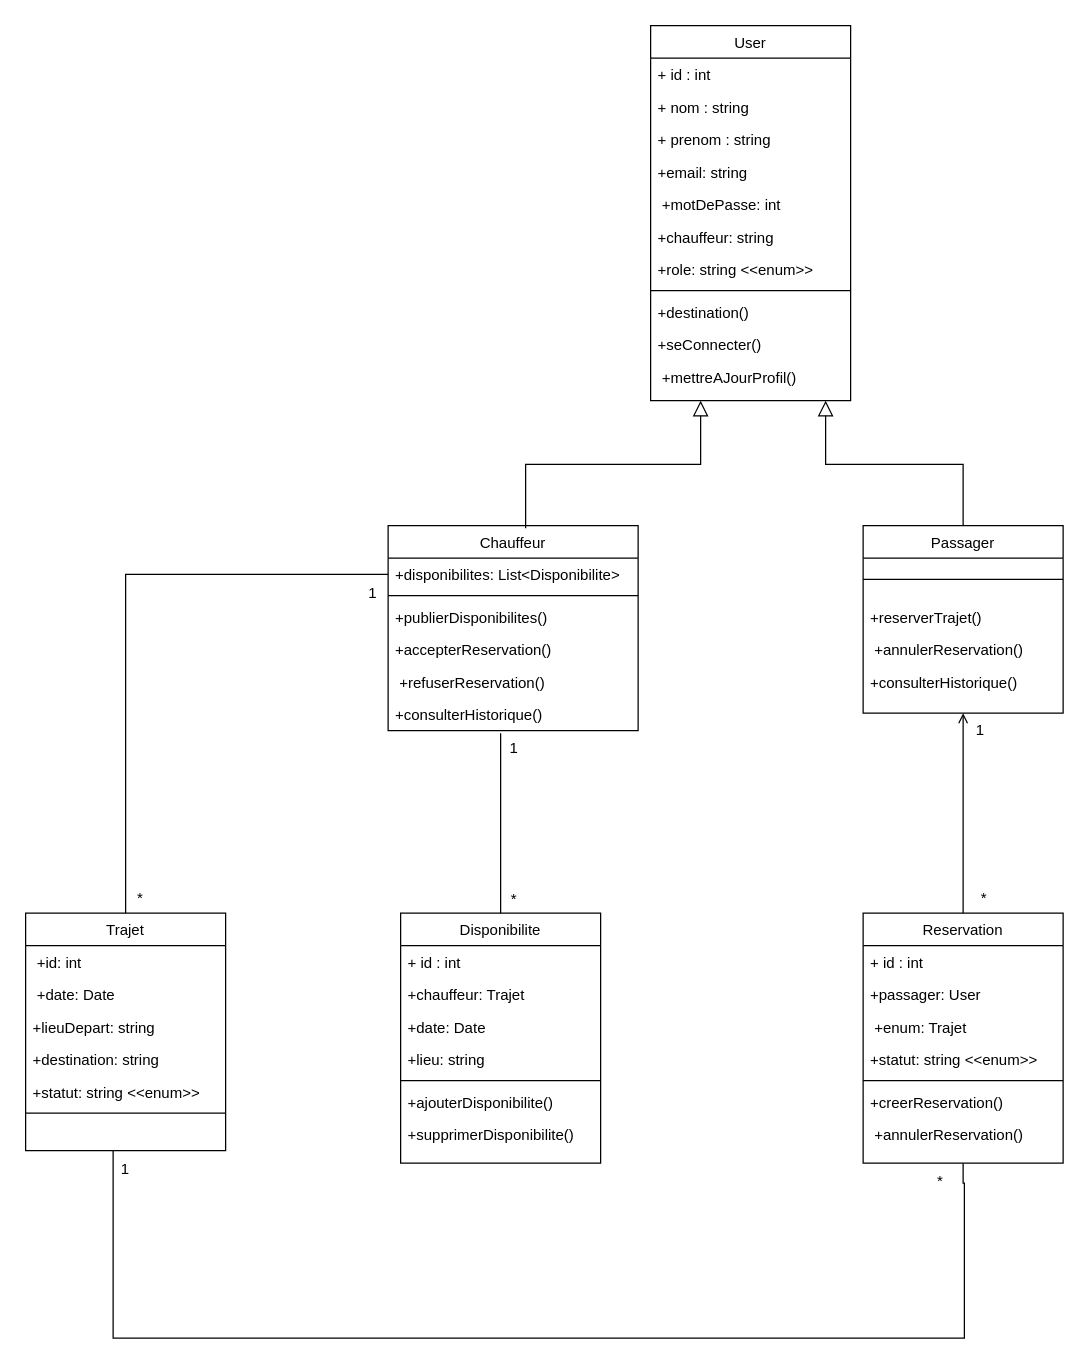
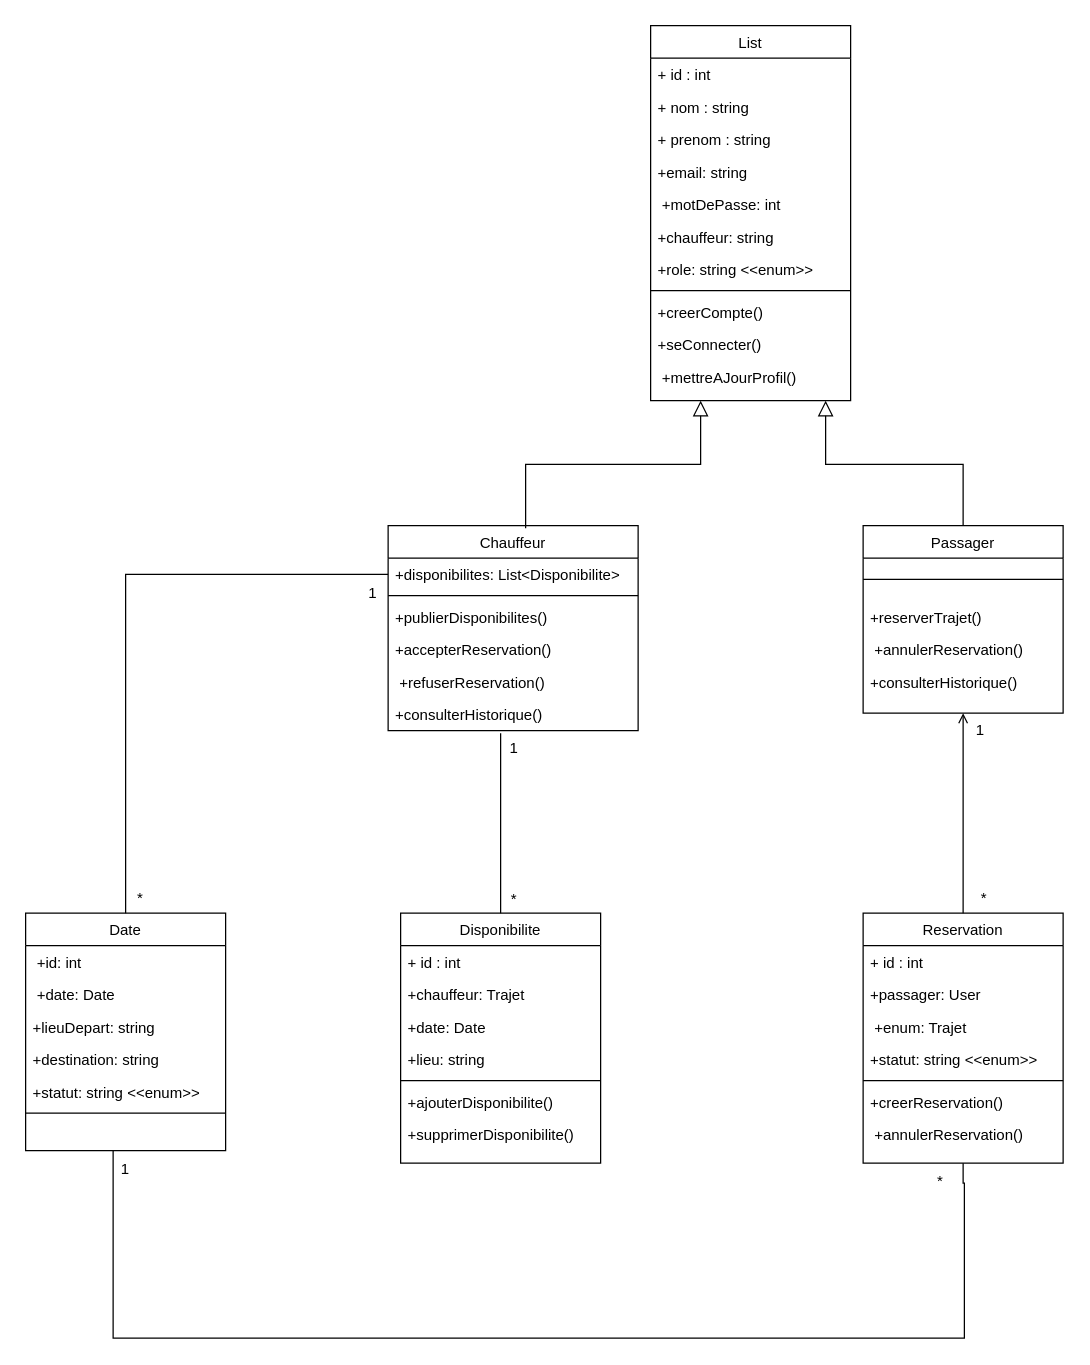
- <mxCell id="3" value="User" style="swimlane;fontStyle=0;align=center;verticalAlign=top;childLayout=stackLayout;horizontal=1;startSize=26;horizontalStack=0;resizeParent=1;resizeLast=0;collapsible=1;marginBottom=0;rounded=0;shadow=0;strokeWidth=1;" parent="1" vertex="1"><mxGeometry x="520" y="20" width="160" height="300" as="geometry"><mxRectangle x="550" y="140" width="160" height="26" as="alternateBounds" /></mxGeometry></mxCell>
+ <mxCell id="3" value="List" style="swimlane;fontStyle=0;align=center;verticalAlign=top;childLayout=stackLayout;horizontal=1;startSize=26;horizontalStack=0;resizeParent=1;resizeLast=0;collapsible=1;marginBottom=0;rounded=0;shadow=0;strokeWidth=1;" parent="1" vertex="1"><mxGeometry x="520" y="20" width="160" height="300" as="geometry"><mxRectangle x="550" y="140" width="160" height="26" as="alternateBounds" /></mxGeometry></mxCell>
- <mxCell id="12" value="+destination()" style="text;align=left;verticalAlign=top;spacingLeft=4;spacingRight=4;overflow=hidden;rotatable=0;points=[[0,0.5],[1,0.5]];portConstraint=eastwest;" parent="3" vertex="1"><mxGeometry y="216" width="160" height="26" as="geometry" /></mxCell>
+ <mxCell id="12" value="+creerCompte()" style="text;align=left;verticalAlign=top;spacingLeft=4;spacingRight=4;overflow=hidden;rotatable=0;points=[[0,0.5],[1,0.5]];portConstraint=eastwest;" parent="3" vertex="1"><mxGeometry y="216" width="160" height="26" as="geometry" /></mxCell>
- <mxCell id="27" value="Trajet" style="swimlane;fontStyle=0;align=center;verticalAlign=top;childLayout=stackLayout;horizontal=1;startSize=26;horizontalStack=0;resizeParent=1;resizeLast=0;collapsible=1;marginBottom=0;rounded=0;shadow=0;strokeWidth=1;" vertex="1" parent="1"><mxGeometry x="20" y="730" width="160" height="190" as="geometry"><mxRectangle x="550" y="140" width="160" height="26" as="alternateBounds" /></mxGeometry></mxCell>
+ <mxCell id="27" value="Date" style="swimlane;fontStyle=0;align=center;verticalAlign=top;childLayout=stackLayout;horizontal=1;startSize=26;horizontalStack=0;resizeParent=1;resizeLast=0;collapsible=1;marginBottom=0;rounded=0;shadow=0;strokeWidth=1;" vertex="1" parent="1"><mxGeometry x="20" y="730" width="160" height="190" as="geometry"><mxRectangle x="550" y="140" width="160" height="26" as="alternateBounds" /></mxGeometry></mxCell>
